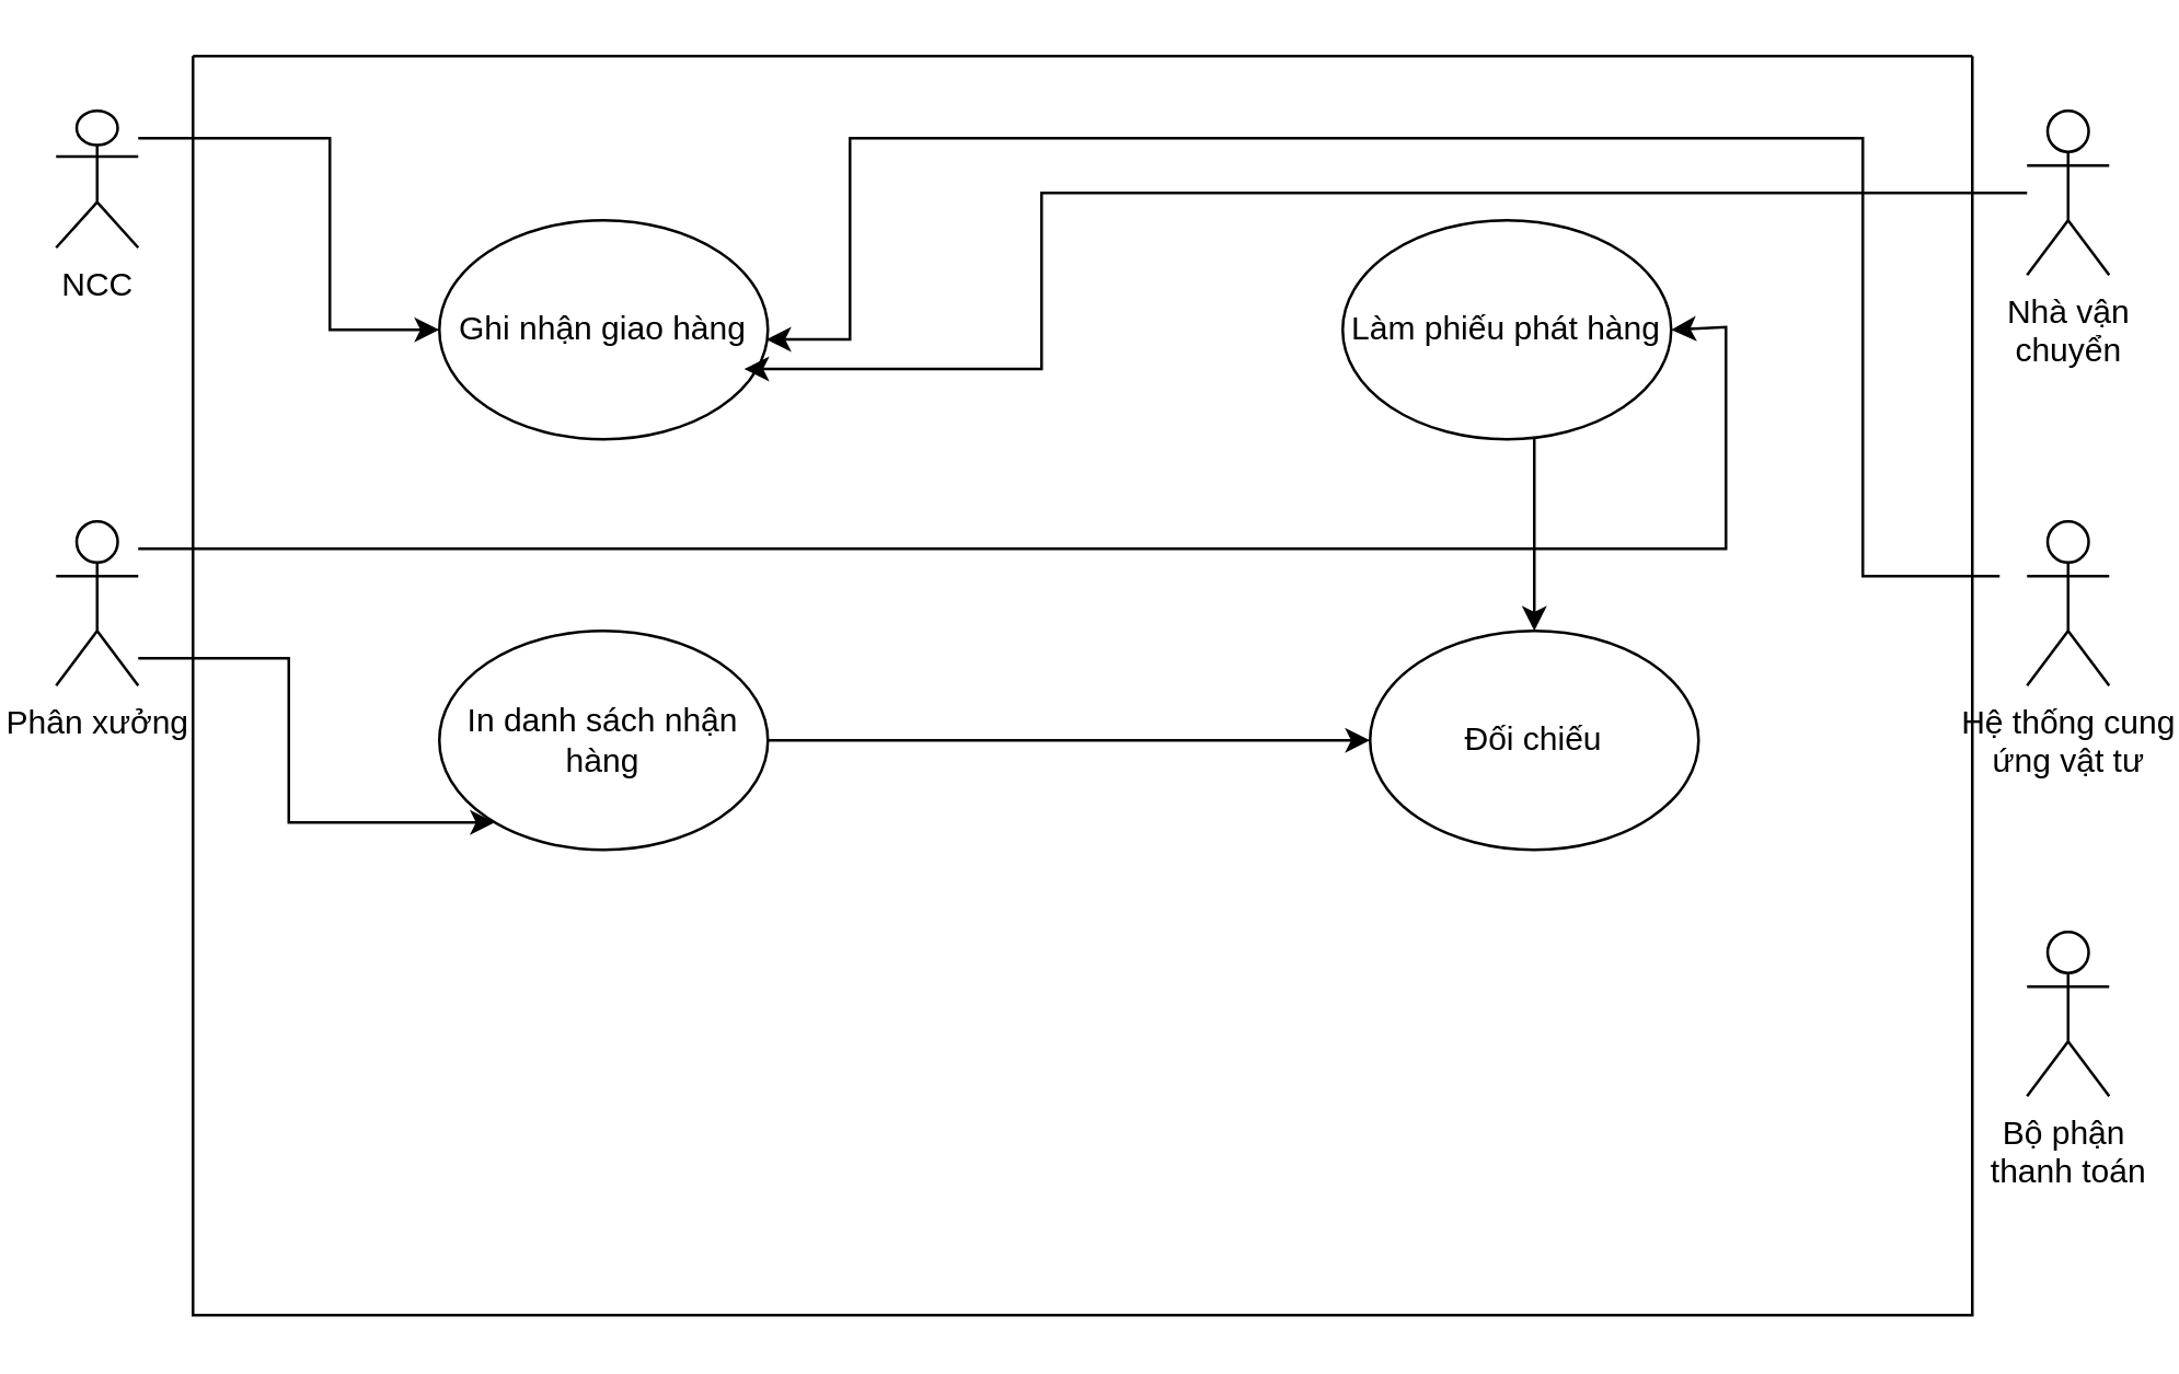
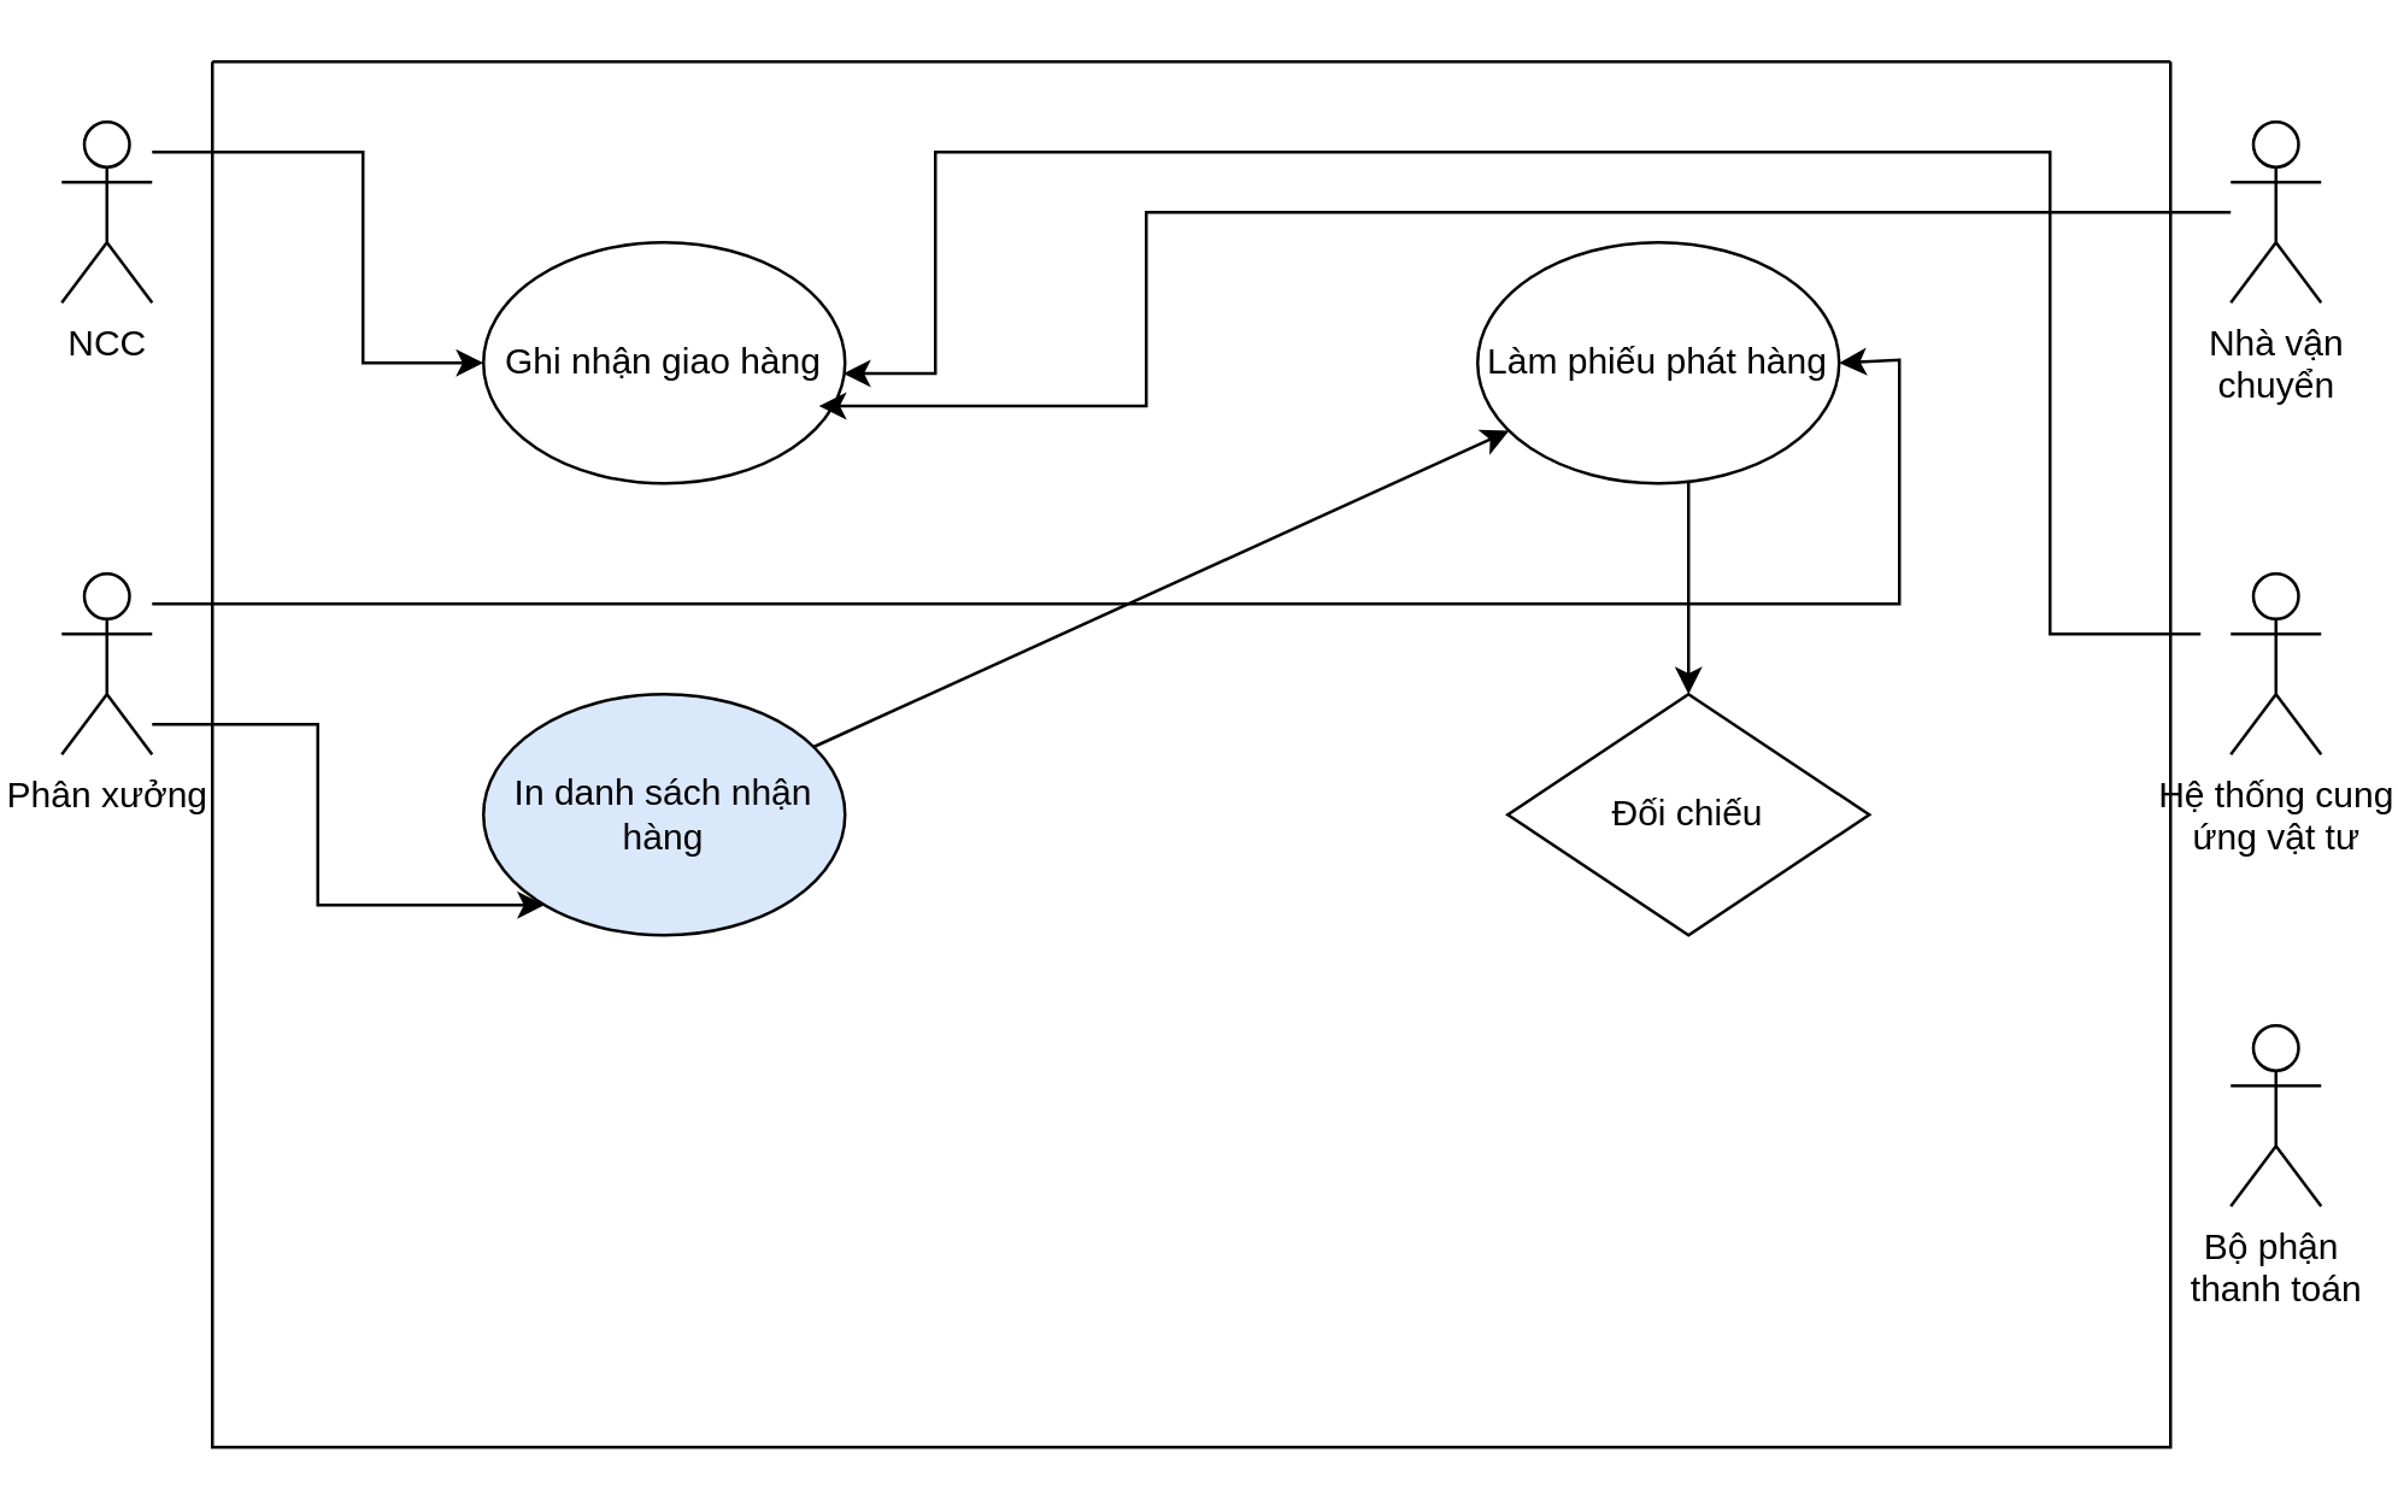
- <mxCell id="6" value="NCC" style="shape=umlActor;verticalLabelPosition=bottom;verticalAlign=top;html=1;outlineConnect=0;" parent="1" vertex="1"><mxGeometry x="20" y="40" width="30" height="50" as="geometry" /></mxCell>
+ <mxCell id="6" value="NCC" style="shape=umlActor;verticalLabelPosition=bottom;verticalAlign=top;html=1;outlineConnect=0;" parent="1" vertex="1"><mxGeometry x="20" y="40" width="30" height="60" as="geometry" /></mxCell>
- <mxCell id="15" value="In danh sách nhận hàng" style="ellipse;whiteSpace=wrap;html=1;" parent="10" vertex="1"><mxGeometry x="90" y="210" width="120" height="80" as="geometry" /></mxCell>
+ <mxCell id="15" value="In danh sách nhận hàng" style="ellipse;whiteSpace=wrap;html=1;fillColor=#dae8fc;" parent="10" vertex="1"><mxGeometry x="90" y="210" width="120" height="80" as="geometry" /></mxCell>
- <mxCell id="14" value="" style="rounded=0;orthogonalLoop=1;jettySize=auto;html=1;" parent="10" source="15" target="17" edge="1"><mxGeometry relative="1" as="geometry" /></mxCell>
+ <mxCell id="14" value="" style="rounded=0;orthogonalLoop=1;jettySize=auto;html=1;" parent="10" source="15" target="13" edge="1"><mxGeometry relative="1" as="geometry" /></mxCell>
- <mxCell id="17" value="Đối chiếu" style="ellipse;whiteSpace=wrap;html=1;" parent="10" vertex="1"><mxGeometry x="430" y="210" width="120" height="80" as="geometry" /></mxCell>
+ <mxCell id="17" value="Đối chiếu" style="rhombus;whiteSpace=wrap;html=1;" parent="10" vertex="1"><mxGeometry x="430" y="210" width="120" height="80" as="geometry" /></mxCell>
